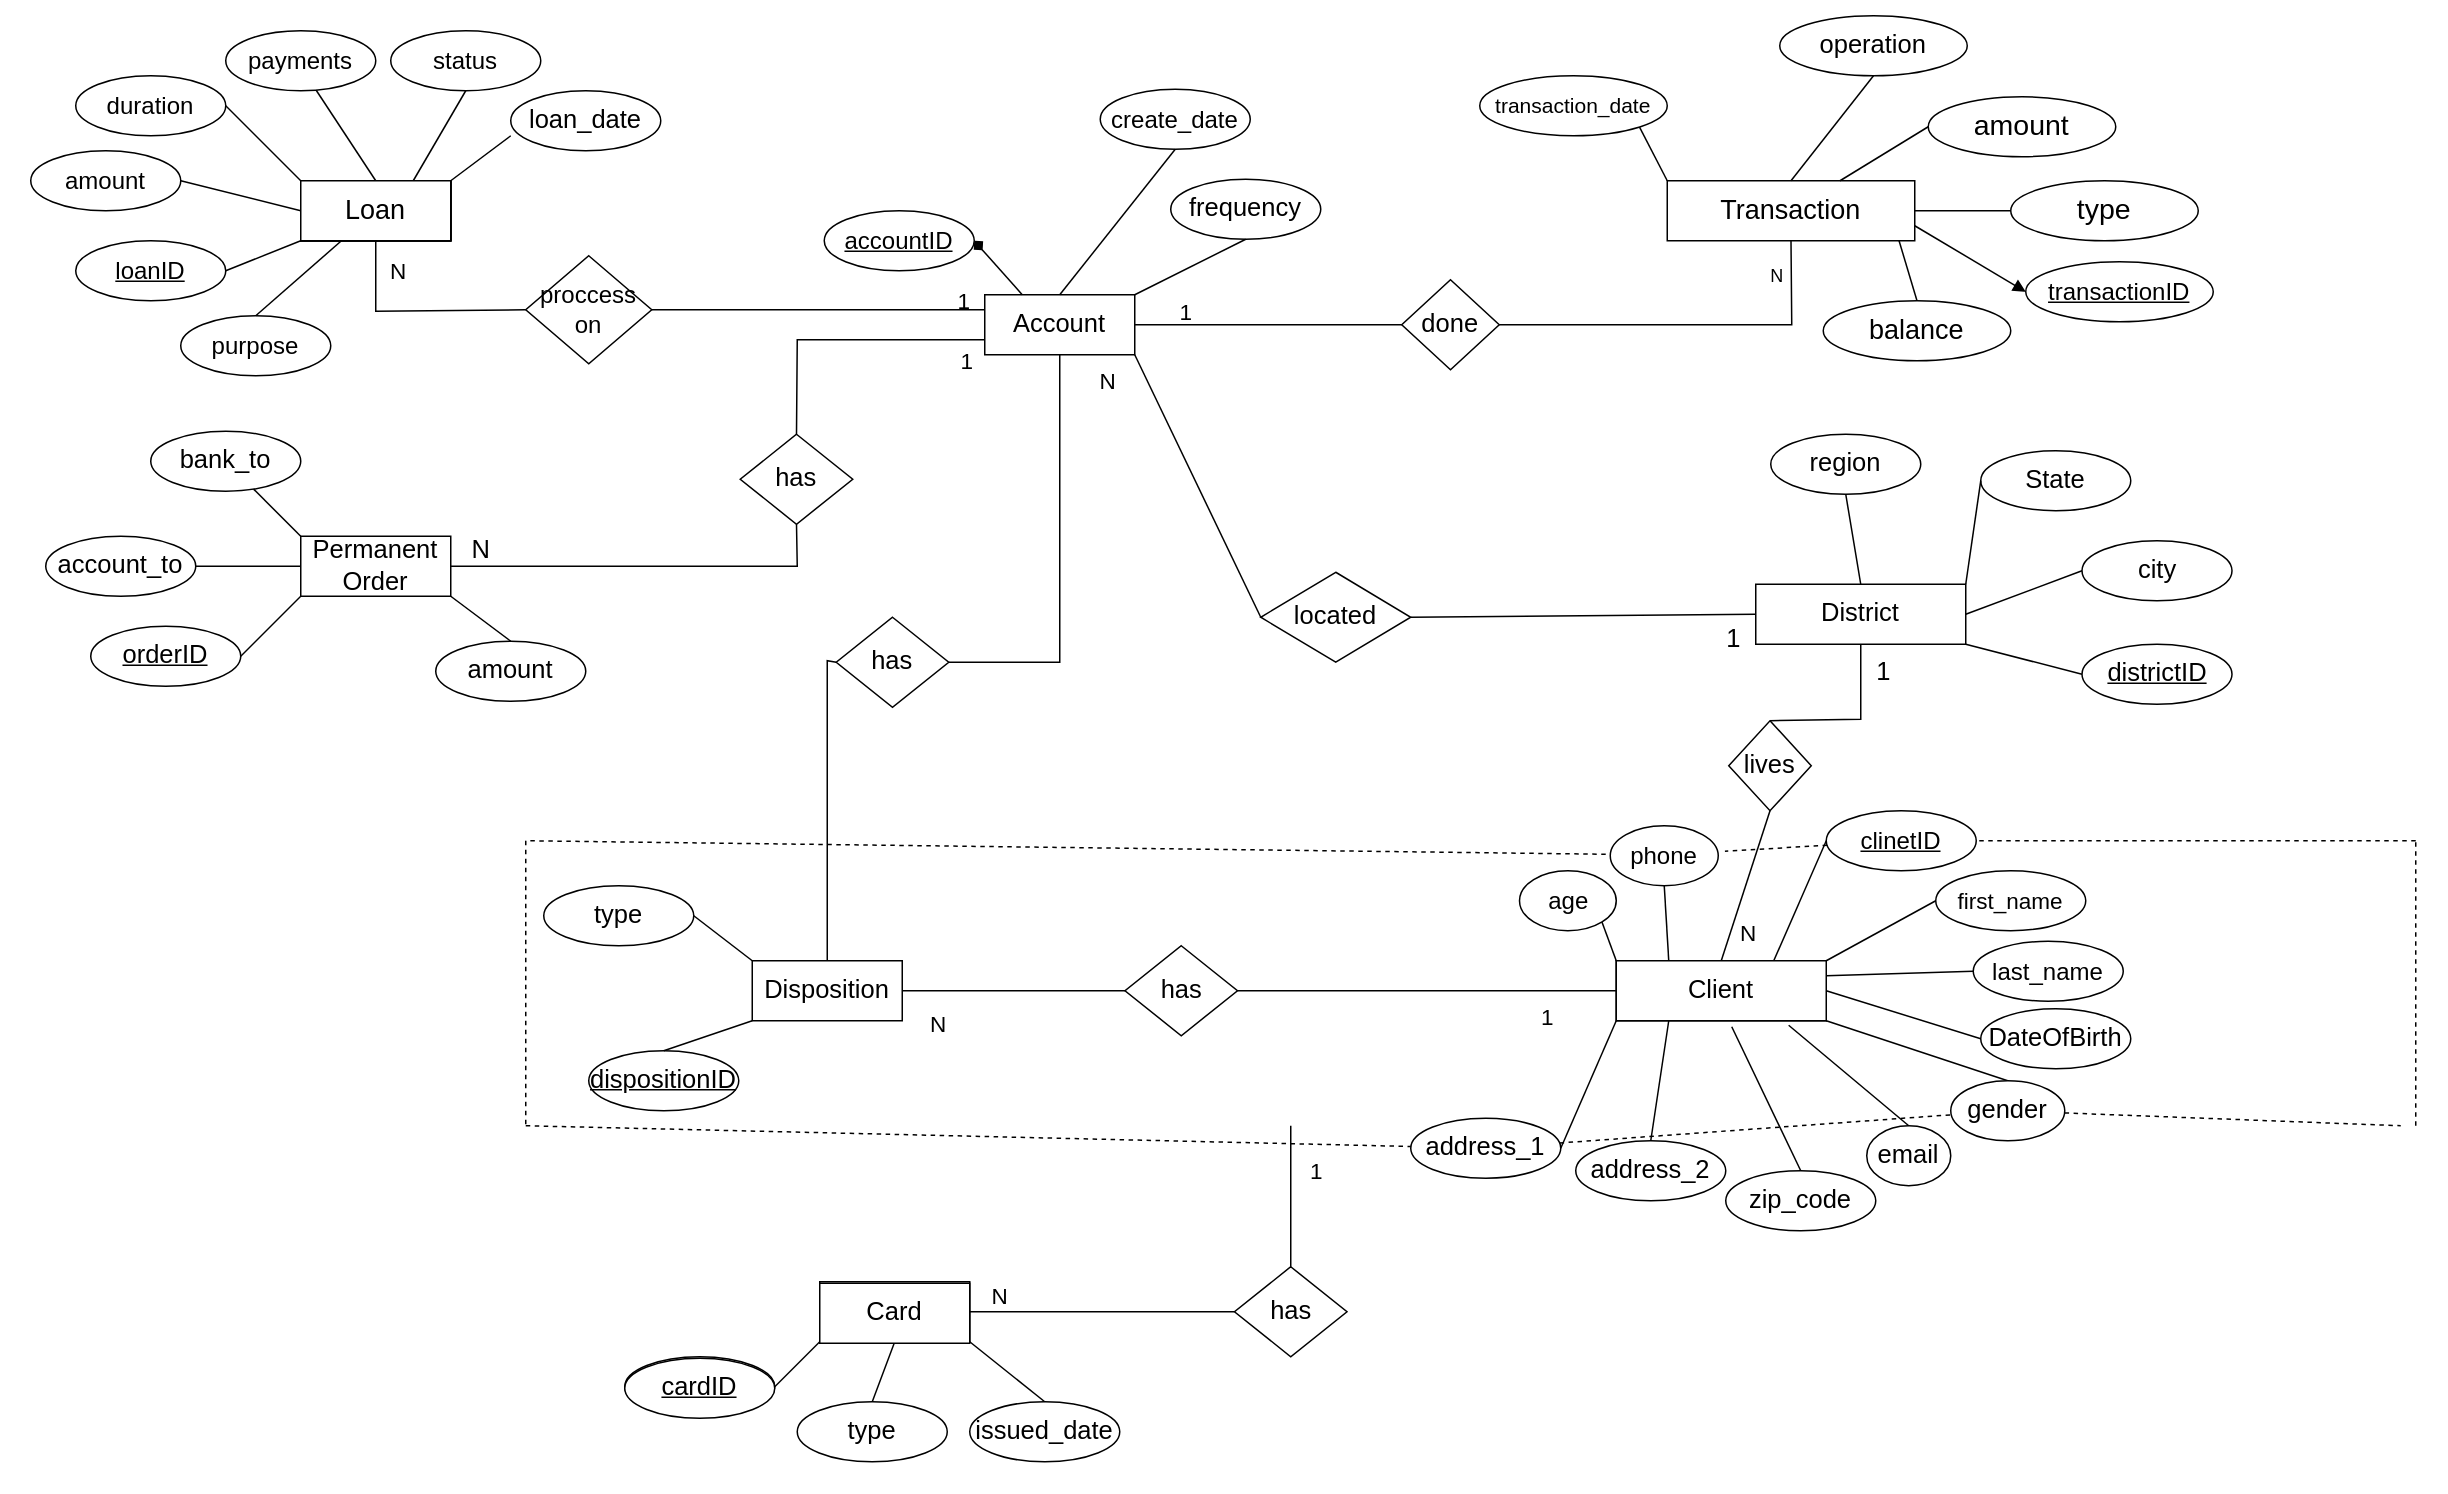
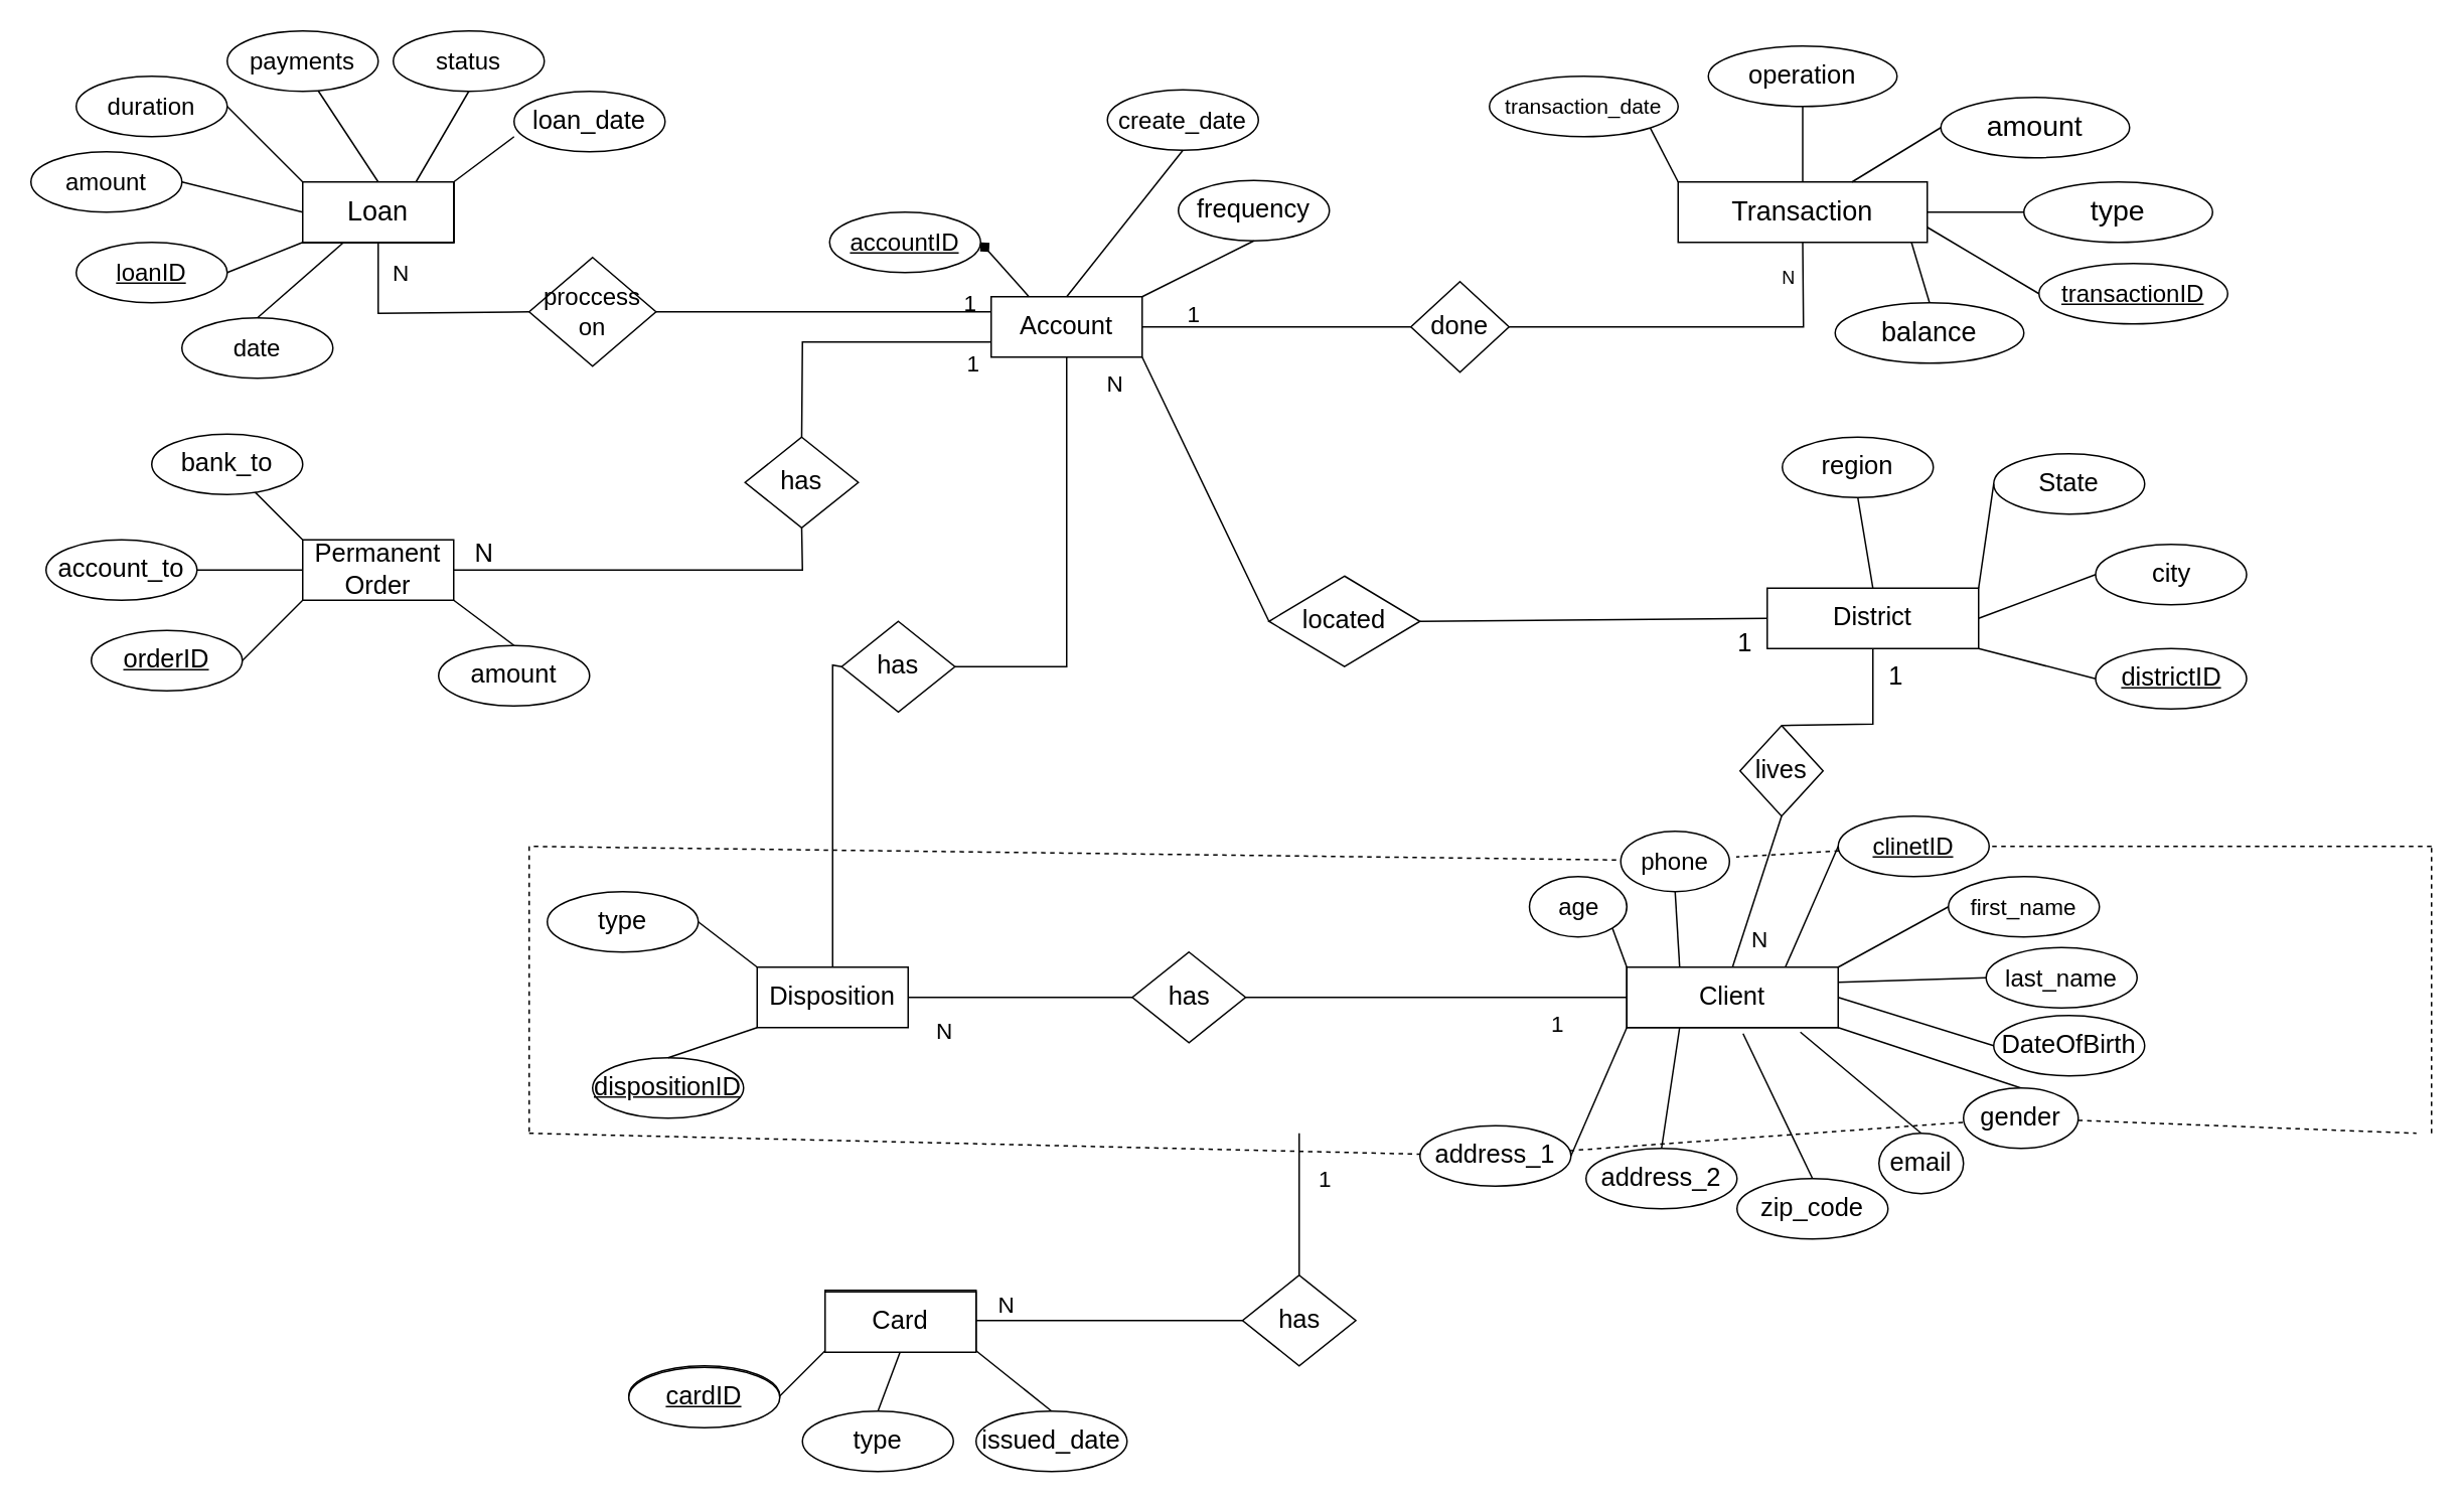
- <mxCell id="42" value="operation" style="ellipse;whiteSpace=wrap;html=1;align=center;fontSize=17;" parent="1" vertex="1"><mxGeometry x="1186" y="10" width="125" height="40" as="geometry" /></mxCell>
+ <mxCell id="42" value="operation" style="ellipse;whiteSpace=wrap;html=1;align=center;fontSize=17;" parent="1" vertex="1"><mxGeometry x="1131" y="30" width="125" height="40" as="geometry" /></mxCell>
- <mxCell id="46" value="" style="endArrow=block;html=1;rounded=0;exitX=1;exitY=0.75;exitDx=0;exitDy=0;entryX=0;entryY=0.5;entryDx=0;entryDy=0;" parent="1" source="35" target="37" edge="1"><mxGeometry relative="1" as="geometry"><mxPoint x="1470" y="160" as="sourcePoint" /><mxPoint x="1500" y="180" as="targetPoint" /></mxGeometry></mxCell>
+ <mxCell id="46" value="" style="endArrow=none;html=1;rounded=0;exitX=1;exitY=0.75;exitDx=0;exitDy=0;entryX=0;entryY=0.5;entryDx=0;entryDy=0;" parent="1" source="35" target="37" edge="1"><mxGeometry relative="1" as="geometry"><mxPoint x="1470" y="160" as="sourcePoint" /><mxPoint x="1500" y="180" as="targetPoint" /></mxGeometry></mxCell>
- <mxCell id="9" value="purpose" style="ellipse;whiteSpace=wrap;html=1;align=center;fontSize=16;" parent="1" vertex="1"><mxGeometry x="120" y="210" width="100" height="40" as="geometry" /></mxCell>
+ <mxCell id="9" value="date" style="ellipse;whiteSpace=wrap;html=1;align=center;fontSize=16;" parent="1" vertex="1"><mxGeometry x="120" y="210" width="100" height="40" as="geometry" /></mxCell>
